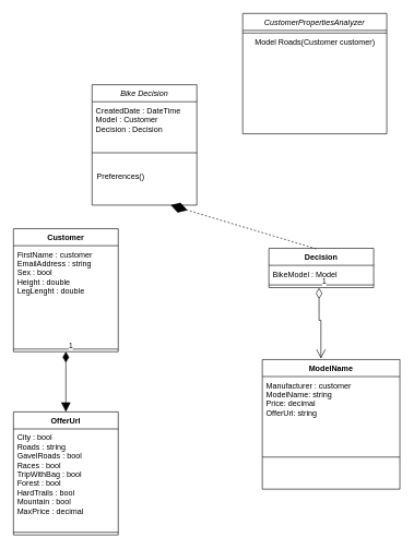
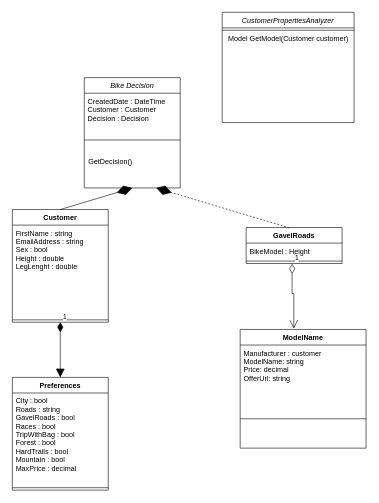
- <mxCell id="24" value="Model Roads(Customer customer)" style="text;html=1;align=center;verticalAlign=middle;resizable=0;points=[];autosize=1;strokeColor=none;fillColor=none;" parent="22" vertex="1"><mxGeometry y="34" width="220" height="20" as="geometry" /></mxCell>
+ <mxCell id="24" value="Model GetModel(Customer customer)" style="text;html=1;align=center;verticalAlign=middle;resizable=0;points=[];autosize=1;strokeColor=none;fillColor=none;" parent="22" vertex="1"><mxGeometry y="34" width="220" height="20" as="geometry" /></mxCell>
- <mxCell id="3" value="CreatedDate : DateTime&#10;Model : Customer&#10;Decision : Decision&#10;" style="text;align=left;verticalAlign=top;spacingLeft=4;spacingRight=4;overflow=hidden;rotatable=0;points=[[0,0.5],[1,0.5]];portConstraint=eastwest;" parent="2" vertex="1"><mxGeometry y="26" width="160" height="74" as="geometry" /></mxCell>
+ <mxCell id="3" value="CreatedDate : DateTime&#10;Customer : Customer&#10;Decision : Decision&#10;" style="text;align=left;verticalAlign=top;spacingLeft=4;spacingRight=4;overflow=hidden;rotatable=0;points=[[0,0.5],[1,0.5]];portConstraint=eastwest;" parent="2" vertex="1"><mxGeometry y="26" width="160" height="74" as="geometry" /></mxCell>
- <mxCell id="5" value="&amp;nbsp; &amp;nbsp; &amp;nbsp;Preferences()" style="text;html=1;align=center;verticalAlign=middle;resizable=0;points=[];autosize=1;strokeColor=none;fillColor=none;" parent="1" vertex="1"><mxGeometry x="120" y="259" width="110" height="20" as="geometry" /></mxCell>
+ <mxCell id="5" value="&amp;nbsp; &amp;nbsp; &amp;nbsp;GetDecision()" style="text;html=1;align=center;verticalAlign=middle;resizable=0;points=[];autosize=1;strokeColor=none;fillColor=none;" parent="1" vertex="1"><mxGeometry x="120" y="259" width="110" height="20" as="geometry" /></mxCell>
+ <mxCell id="9" value="" style="endArrow=diamondThin;endFill=1;endSize=24;html=1;rounded=0;exitX=0.5;exitY=0;exitDx=0;exitDy=0;entryX=0.5;entryY=1;entryDx=0;entryDy=0;" parent="1" source="6" target="2" edge="1"><mxGeometry width="160" relative="1" as="geometry"><mxPoint x="250" y="419" as="sourcePoint" /><mxPoint x="410" y="419" as="targetPoint" /></mxGeometry></mxCell>
- <mxCell id="7" value="FirstName : customer&#10;EmailAddress : string&#10;Sex : bool&#10;Height : double&#10;LegLenght : double&#10;&#10; &#10;" style="text;strokeColor=none;fillColor=none;align=left;verticalAlign=top;spacingLeft=4;spacingRight=4;overflow=hidden;rotatable=0;points=[[0,0.5],[1,0.5]];portConstraint=eastwest;" parent="6" vertex="1"><mxGeometry y="26" width="160" height="154" as="geometry" /></mxCell>
+ <mxCell id="7" value="FirstName : string&#10;EmailAddress : string&#10;Sex : bool&#10;Height : double&#10;LegLenght : double&#10;&#10; &#10;" style="text;strokeColor=none;fillColor=none;align=left;verticalAlign=top;spacingLeft=4;spacingRight=4;overflow=hidden;rotatable=0;points=[[0,0.5],[1,0.5]];portConstraint=eastwest;" parent="6" vertex="1"><mxGeometry y="26" width="160" height="154" as="geometry" /></mxCell>
- <mxCell id="10" value="Decision" style="swimlane;fontStyle=1;align=center;verticalAlign=top;childLayout=stackLayout;horizontal=1;startSize=26;horizontalStack=0;resizeParent=1;resizeParentMax=0;resizeLast=0;collapsible=1;marginBottom=0;" parent="1" vertex="1"><mxGeometry x="410" y="379" width="160" height="60" as="geometry" /></mxCell>
+ <mxCell id="10" value="GavelRoads" style="swimlane;fontStyle=1;align=center;verticalAlign=top;childLayout=stackLayout;horizontal=1;startSize=26;horizontalStack=0;resizeParent=1;resizeParentMax=0;resizeLast=0;collapsible=1;marginBottom=0;" parent="1" vertex="1"><mxGeometry x="410" y="379" width="160" height="60" as="geometry" /></mxCell>
- <mxCell id="11" value="BikeModel : Model" style="text;strokeColor=none;fillColor=none;align=left;verticalAlign=top;spacingLeft=4;spacingRight=4;overflow=hidden;rotatable=0;points=[[0,0.5],[1,0.5]];portConstraint=eastwest;" parent="10" vertex="1"><mxGeometry y="26" width="160" height="26" as="geometry" /></mxCell>
+ <mxCell id="11" value="BikeModel : Height" style="text;strokeColor=none;fillColor=none;align=left;verticalAlign=top;spacingLeft=4;spacingRight=4;overflow=hidden;rotatable=0;points=[[0,0.5],[1,0.5]];portConstraint=eastwest;" parent="10" vertex="1"><mxGeometry y="26" width="160" height="26" as="geometry" /></mxCell>
- <mxCell id="14" value="OfferUrl" style="swimlane;fontStyle=1;align=center;verticalAlign=top;childLayout=stackLayout;horizontal=1;startSize=26;horizontalStack=0;resizeParent=1;resizeParentMax=0;resizeLast=0;collapsible=1;marginBottom=0;" parent="1" vertex="1"><mxGeometry x="20" y="629" width="160" height="188" as="geometry" /></mxCell>
+ <mxCell id="14" value="Preferences" style="swimlane;fontStyle=1;align=center;verticalAlign=top;childLayout=stackLayout;horizontal=1;startSize=26;horizontalStack=0;resizeParent=1;resizeParentMax=0;resizeLast=0;collapsible=1;marginBottom=0;" parent="1" vertex="1"><mxGeometry x="20" y="629" width="160" height="188" as="geometry" /></mxCell>
